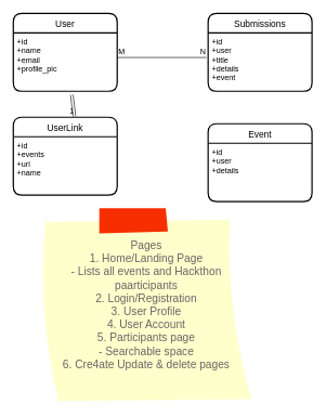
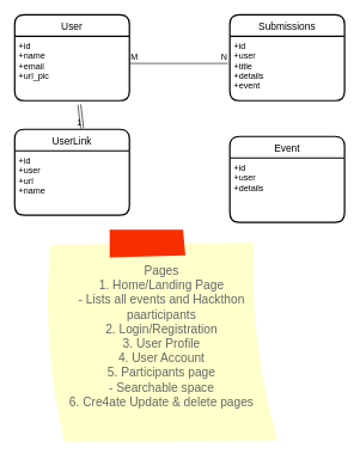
- <mxCell id="3" value="+id&#10;+name&#10;+email&#10;+profile_pic" style="align=left;strokeColor=none;fillColor=none;spacingLeft=4;fontSize=12;verticalAlign=top;resizable=0;rotatable=0;part=1;" vertex="1" parent="2"><mxGeometry y="30" width="160" height="90" as="geometry" /></mxCell>
+ <mxCell id="3" value="+id&#10;+name&#10;+email&#10;+url_pic" style="align=left;strokeColor=none;fillColor=none;spacingLeft=4;fontSize=12;verticalAlign=top;resizable=0;rotatable=0;part=1;" vertex="1" parent="2"><mxGeometry y="30" width="160" height="90" as="geometry" /></mxCell>
- <mxCell id="7" value="+id&#10;+events&#10;+url&#10;+name" style="align=left;strokeColor=none;fillColor=none;spacingLeft=4;fontSize=12;verticalAlign=top;resizable=0;rotatable=0;part=1;" vertex="1" parent="6"><mxGeometry y="30" width="160" height="90" as="geometry" /></mxCell>
+ <mxCell id="7" value="+id&#10;+user&#10;+url&#10;+name" style="align=left;strokeColor=none;fillColor=none;spacingLeft=4;fontSize=12;verticalAlign=top;resizable=0;rotatable=0;part=1;" vertex="1" parent="6"><mxGeometry y="30" width="160" height="90" as="geometry" /></mxCell>
